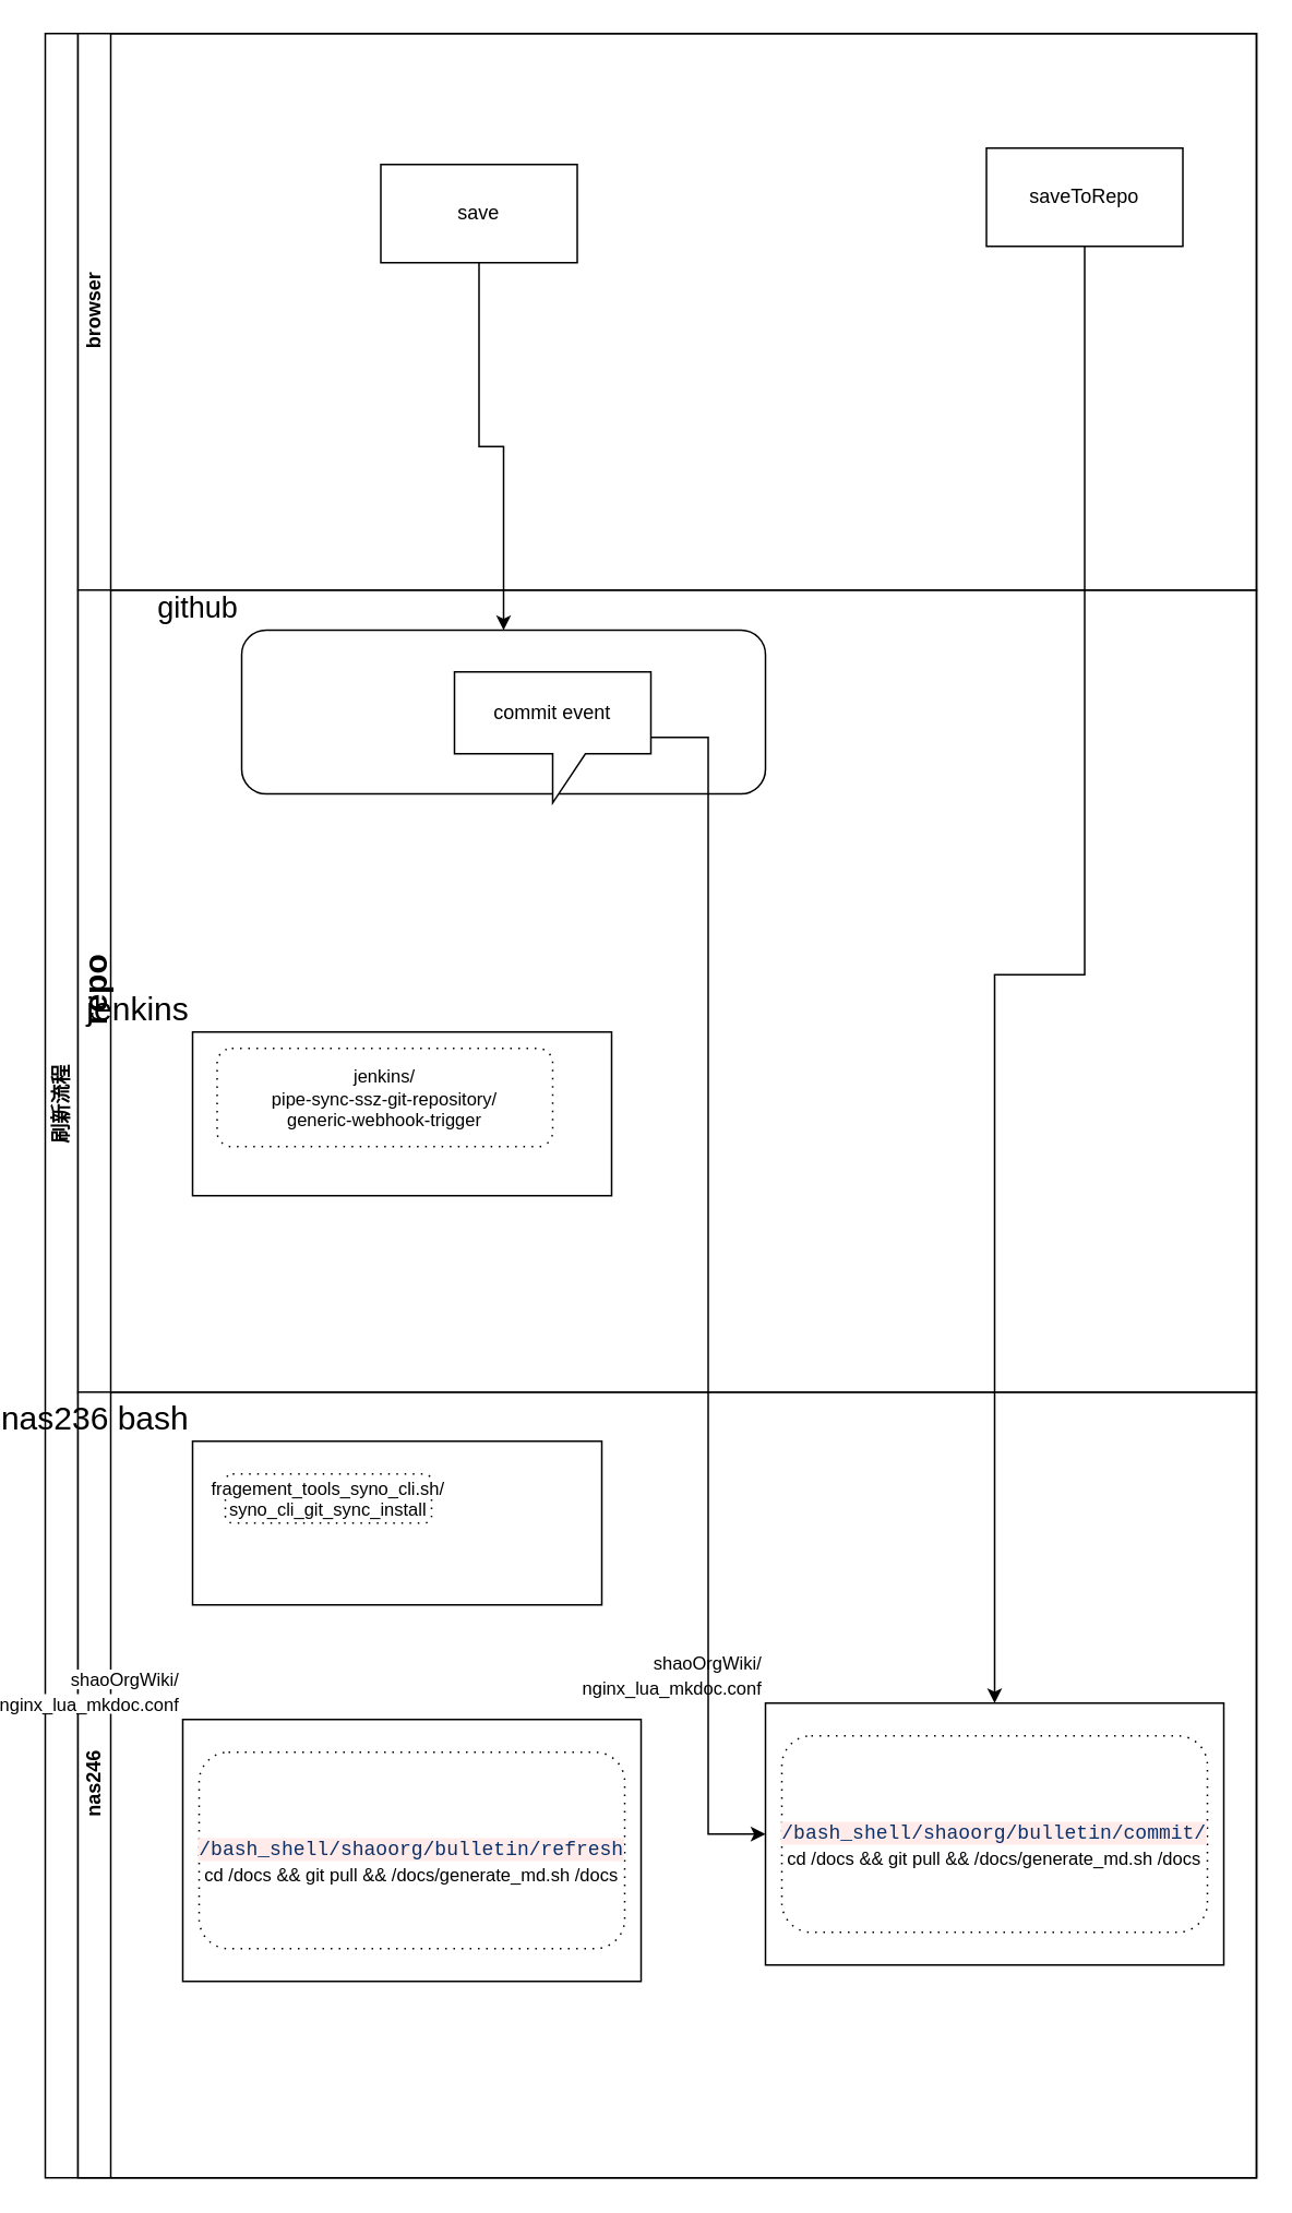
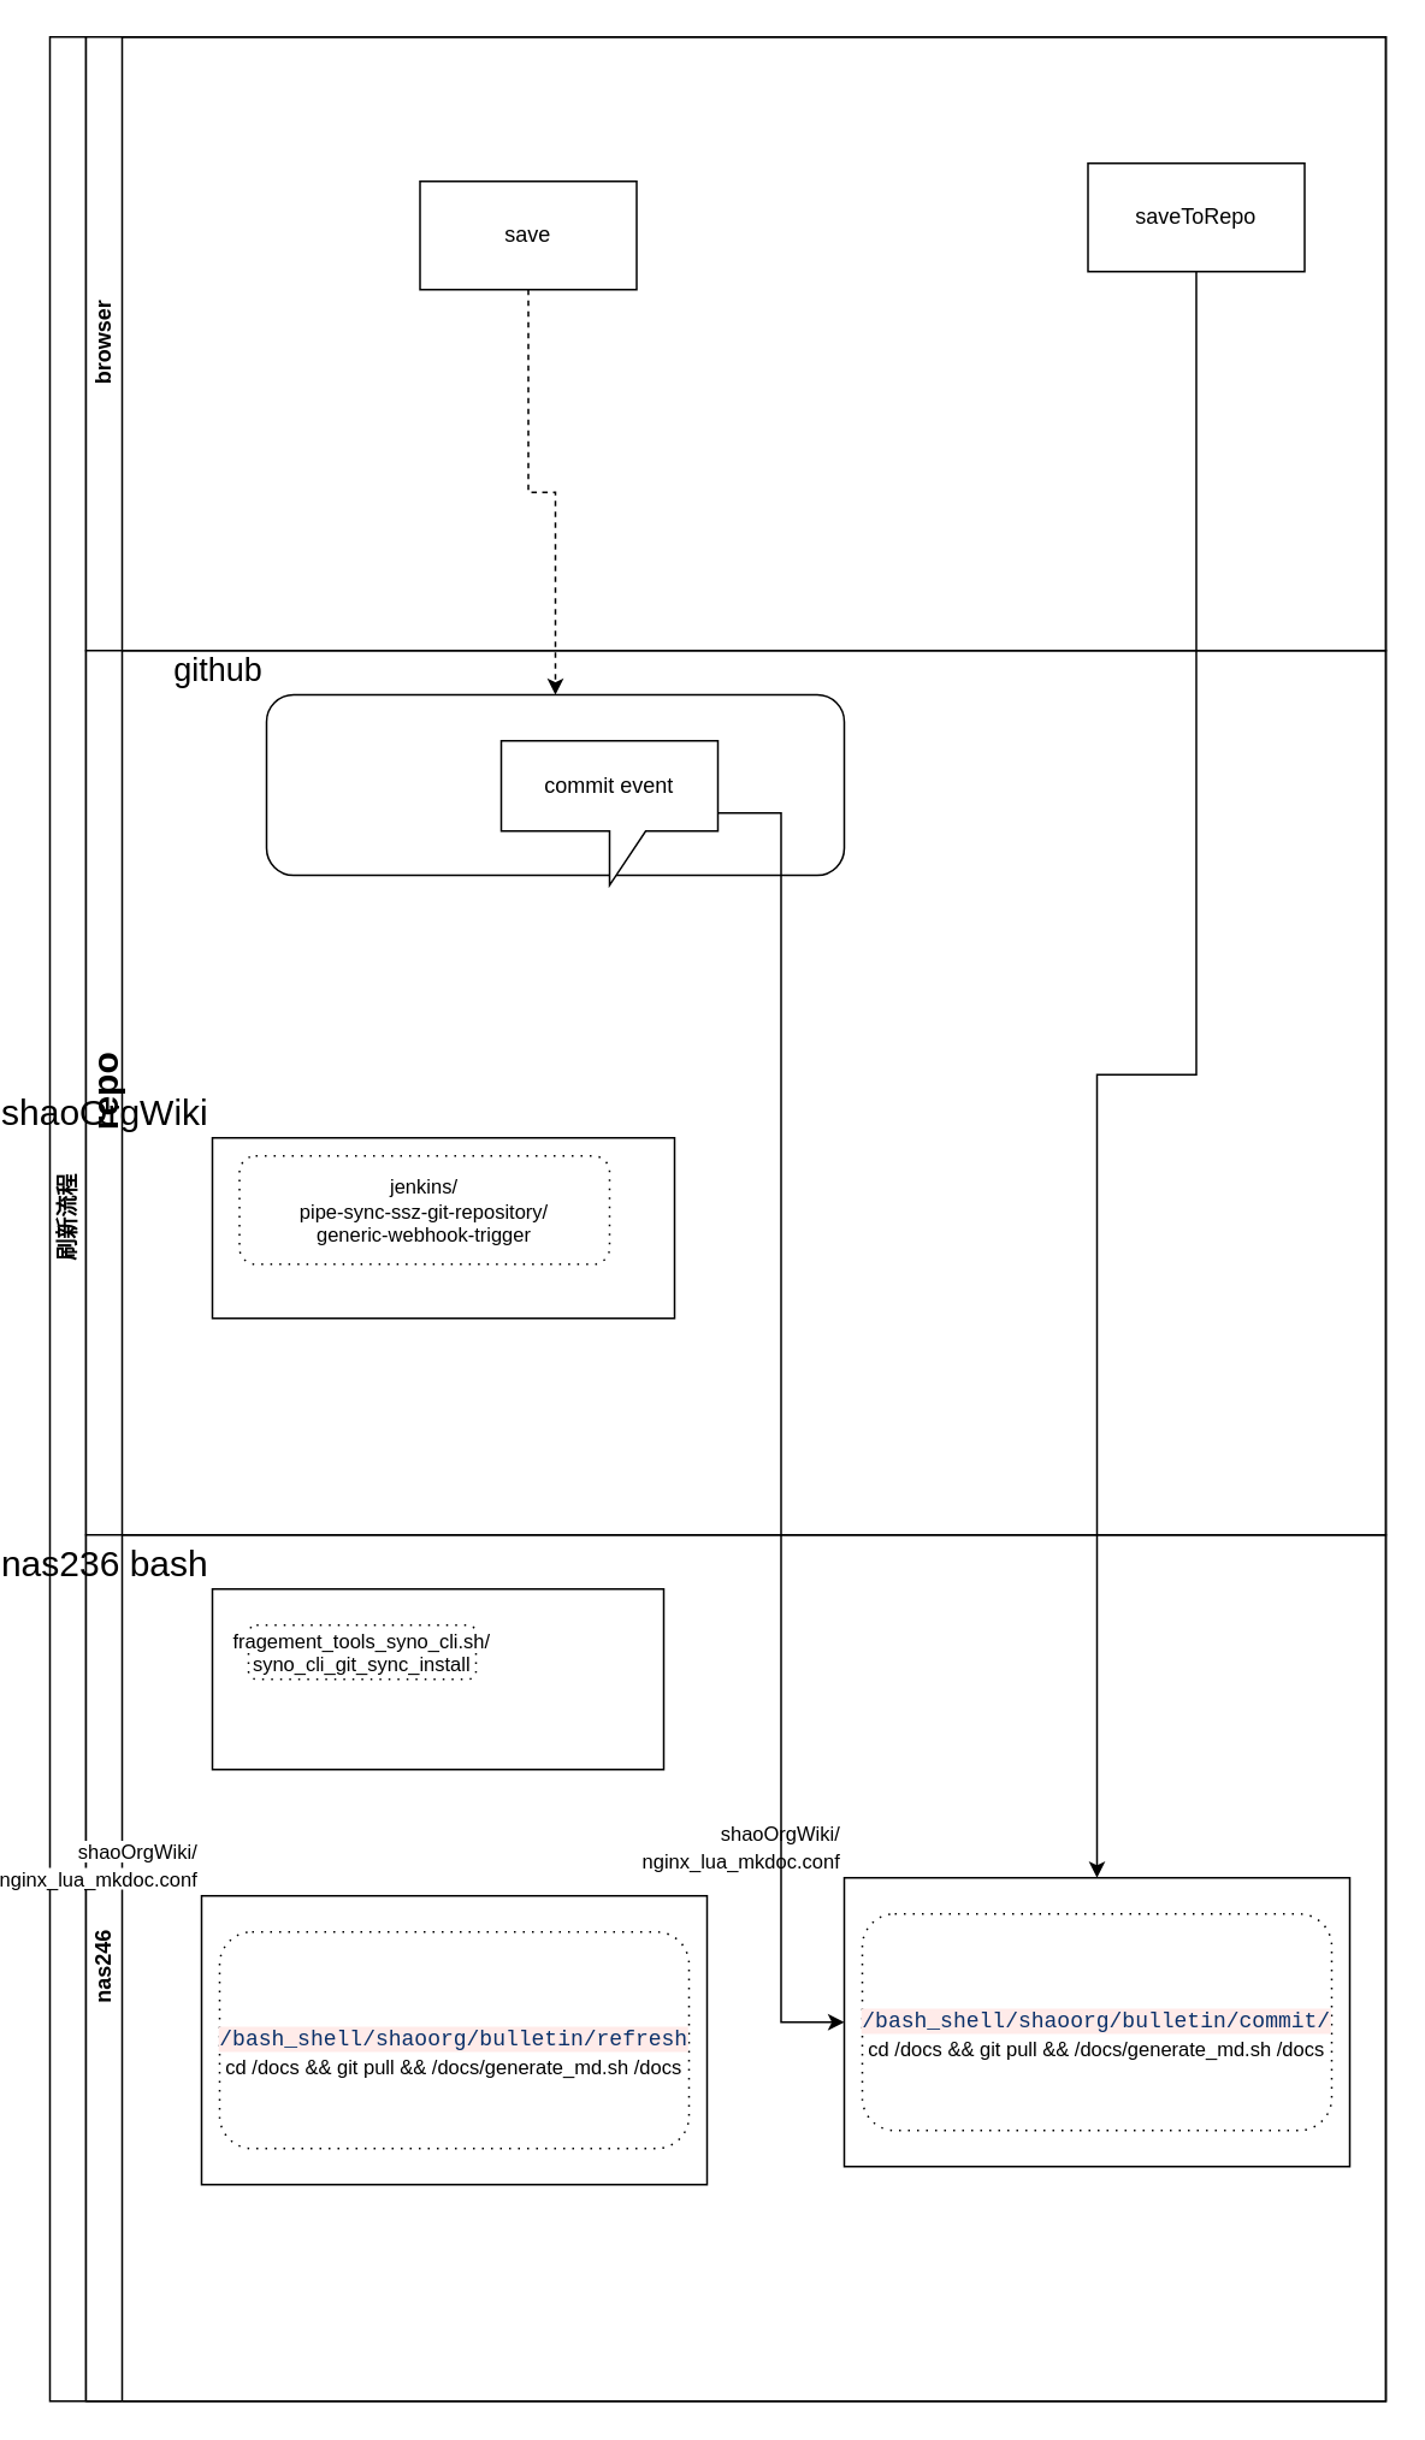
- <mxCell id="25" style="edgeStyle=orthogonalEdgeStyle;rounded=0;orthogonalLoop=1;jettySize=auto;html=1;" edge="1" parent="2" source="4" target="11"><mxGeometry relative="1" as="geometry" /></mxCell>
+ <mxCell id="25" style="edgeStyle=orthogonalEdgeStyle;rounded=0;orthogonalLoop=1;jettySize=auto;html=1;dashed=1;" edge="1" parent="2" source="4" target="11"><mxGeometry relative="1" as="geometry" /></mxCell>
- <mxCell id="8" value="jenkins" style="rounded=0;whiteSpace=wrap;html=1;labelPosition=left;verticalLabelPosition=top;align=right;verticalAlign=bottom;fontSize=20;" vertex="1" parent="7"><mxGeometry width="256" height="100" as="geometry" /></mxCell>
+ <mxCell id="8" value="shaoOrgWiki" style="rounded=0;whiteSpace=wrap;html=1;labelPosition=left;verticalLabelPosition=top;align=right;verticalAlign=bottom;fontSize=20;" vertex="1" parent="7"><mxGeometry width="256" height="100" as="geometry" /></mxCell>
